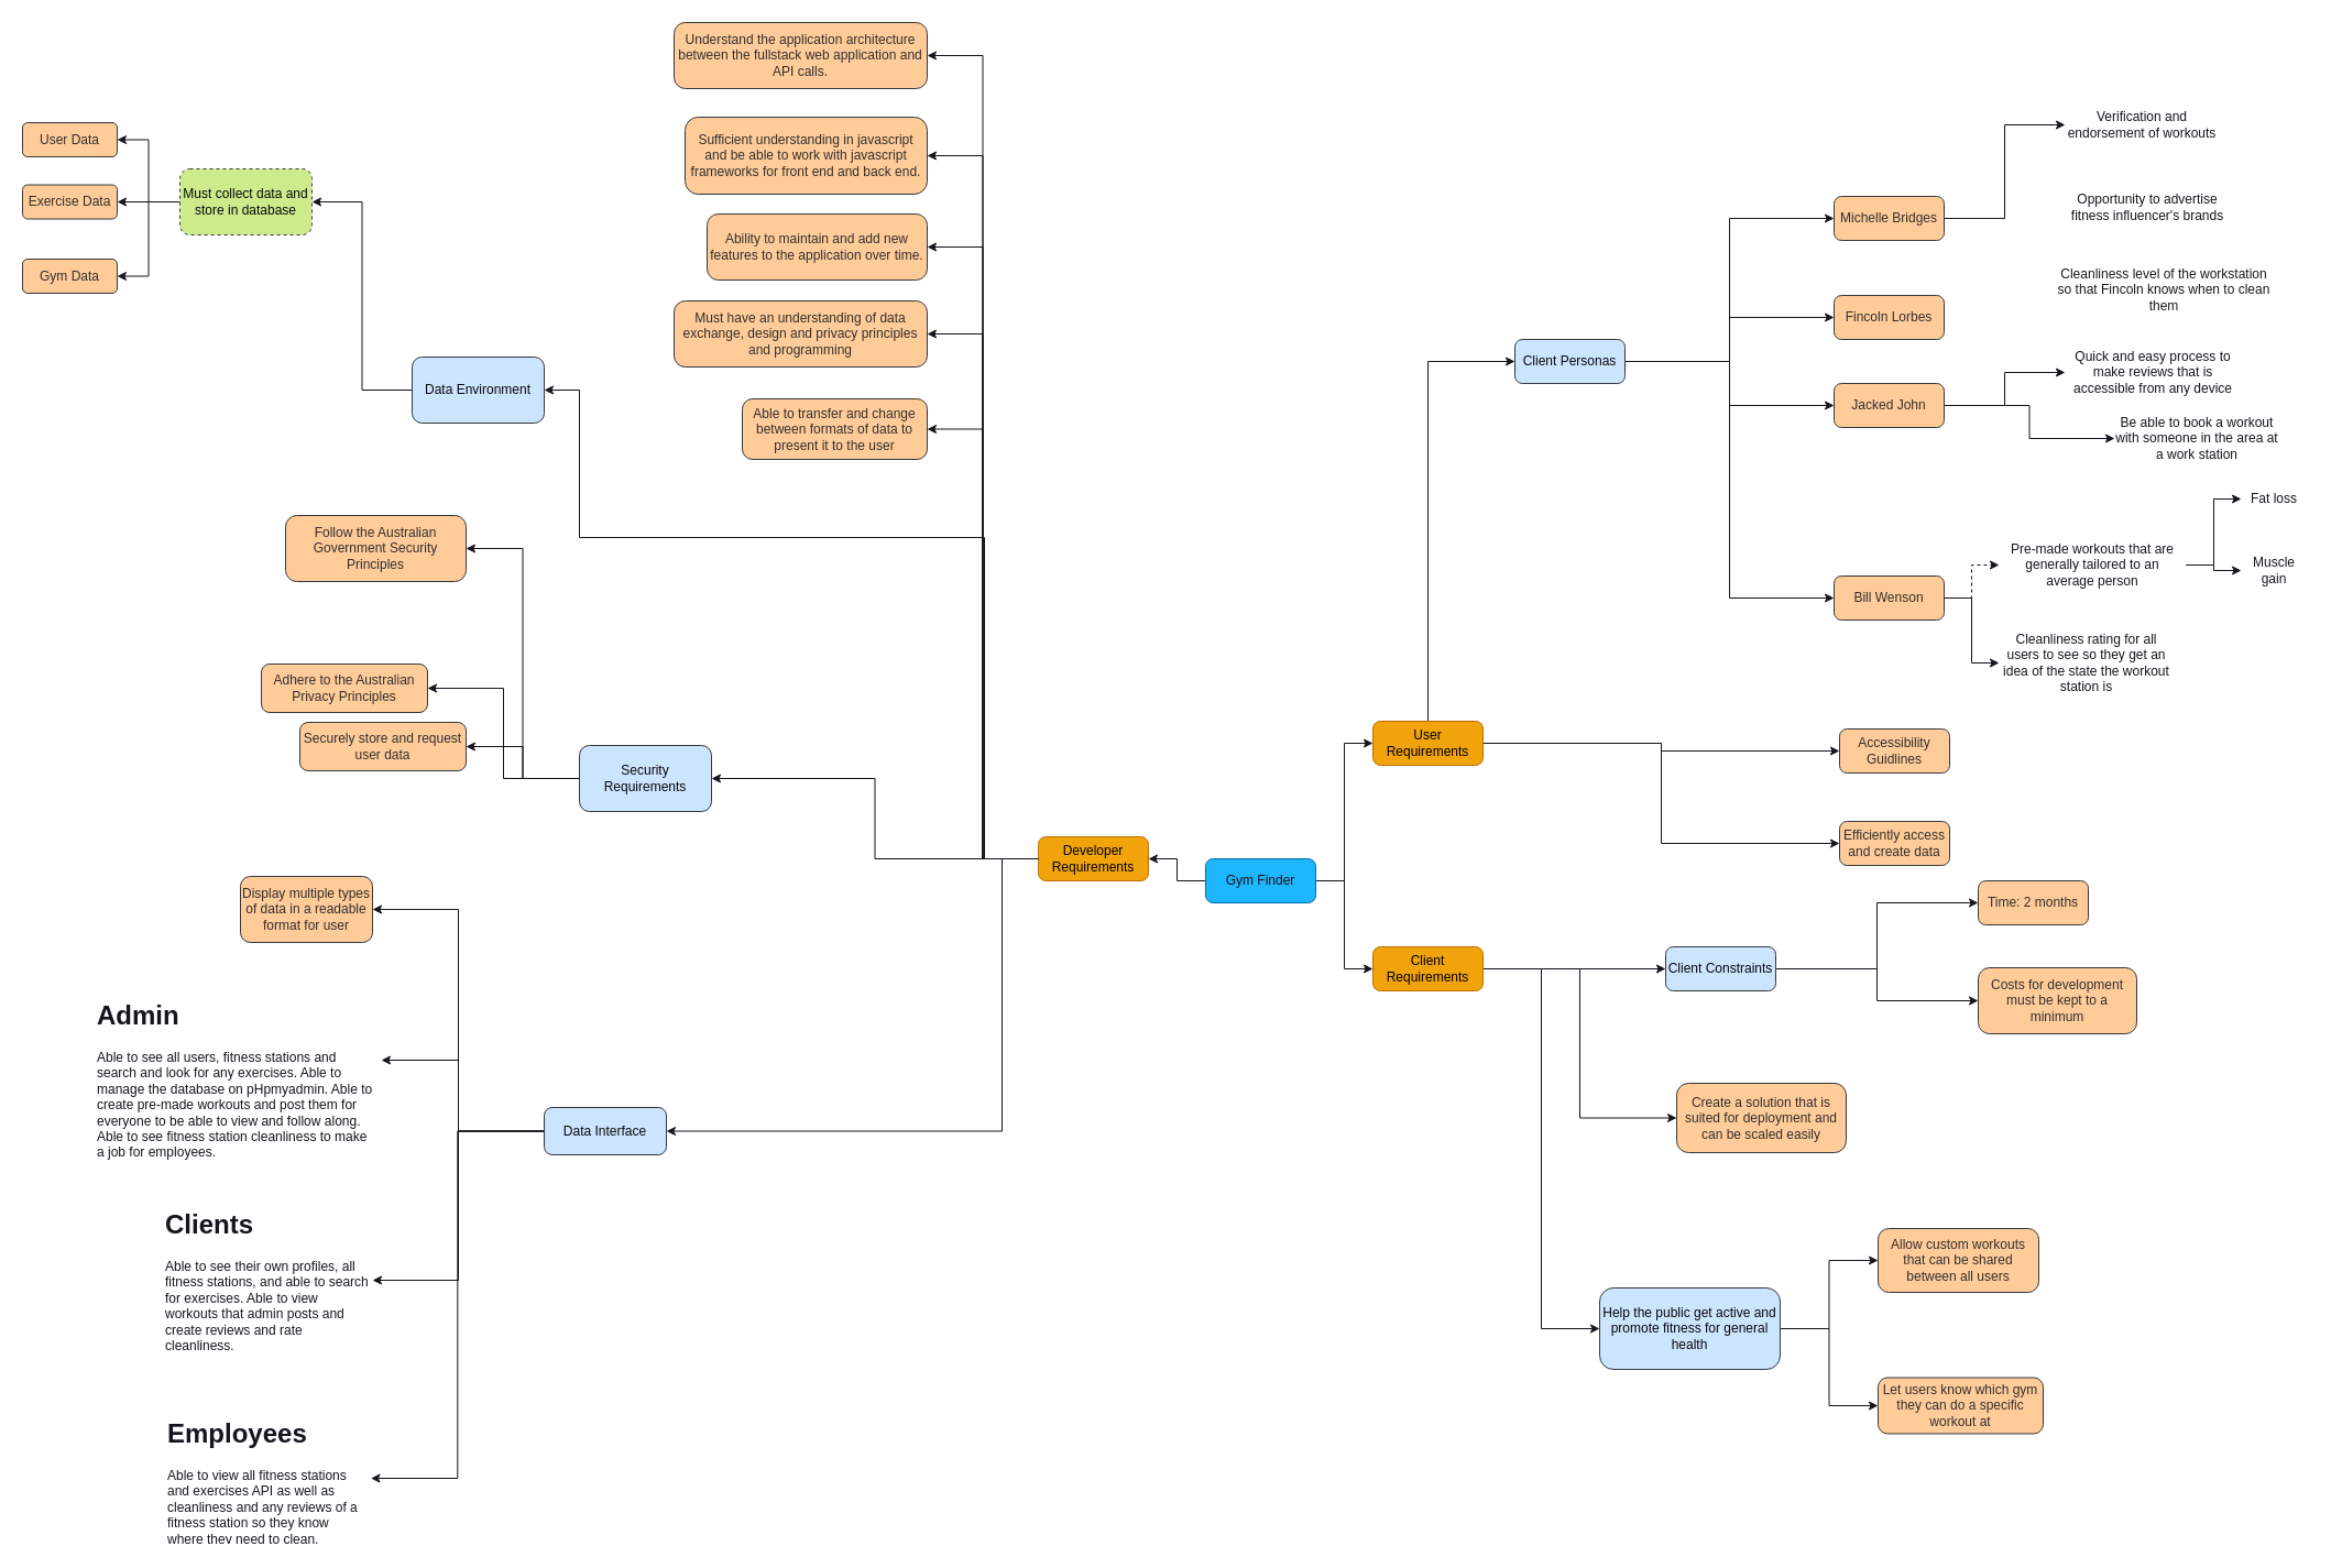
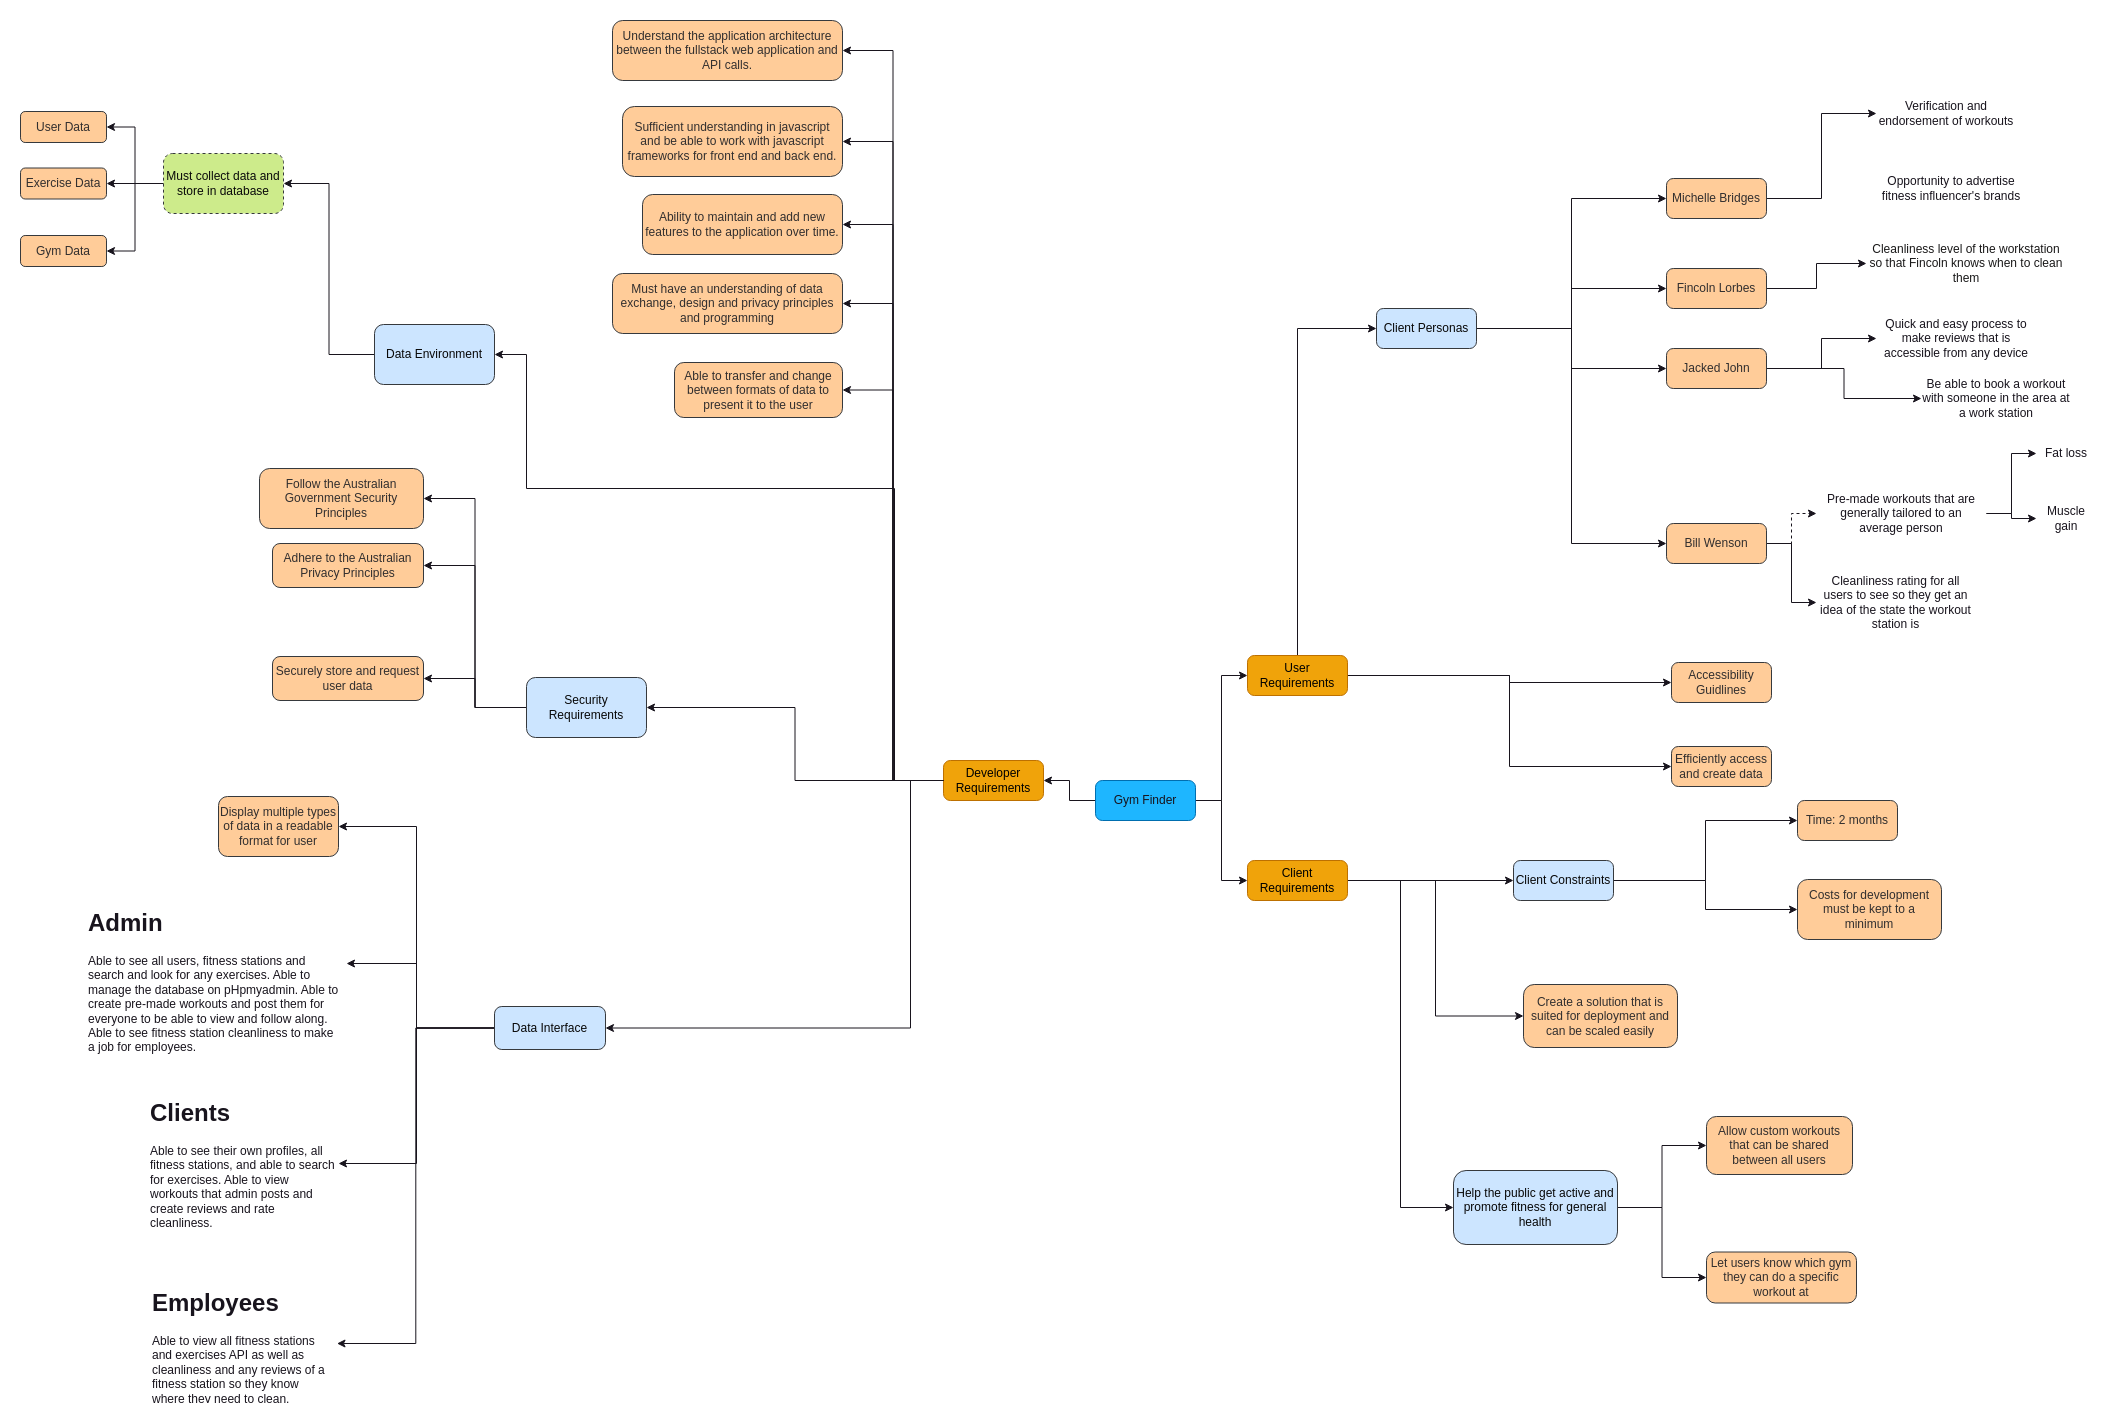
+ <mxCell id="31" style="edgeStyle=orthogonalEdgeStyle;rounded=0;orthogonalLoop=1;jettySize=auto;html=1;exitX=1;exitY=0.5;exitDx=0;exitDy=0;entryX=0;entryY=0.5;entryDx=0;entryDy=0;strokeColor=#18141D;" parent="1" source="32" target="46" edge="1"><mxGeometry relative="1" as="geometry" /></mxCell>
- <mxCell id="65" value="Adhere to the Australian Privacy Principles" style="rounded=1;whiteSpace=wrap;html=1;arcSize=17;labelBackgroundColor=none;fillColor=#ffcc99;strokeColor=#36393d;fontColor=#322f2f;" parent="1" vertex="1"><mxGeometry x="237" y="603" width="151" height="44" as="geometry" /></mxCell>
+ <mxCell id="65" value="Adhere to the Australian Privacy Principles" style="rounded=1;whiteSpace=wrap;html=1;arcSize=17;labelBackgroundColor=none;fillColor=#ffcc99;strokeColor=#36393d;fontColor=#322f2f;" parent="1" vertex="1"><mxGeometry x="272" y="543" width="151" height="44" as="geometry" /></mxCell>
